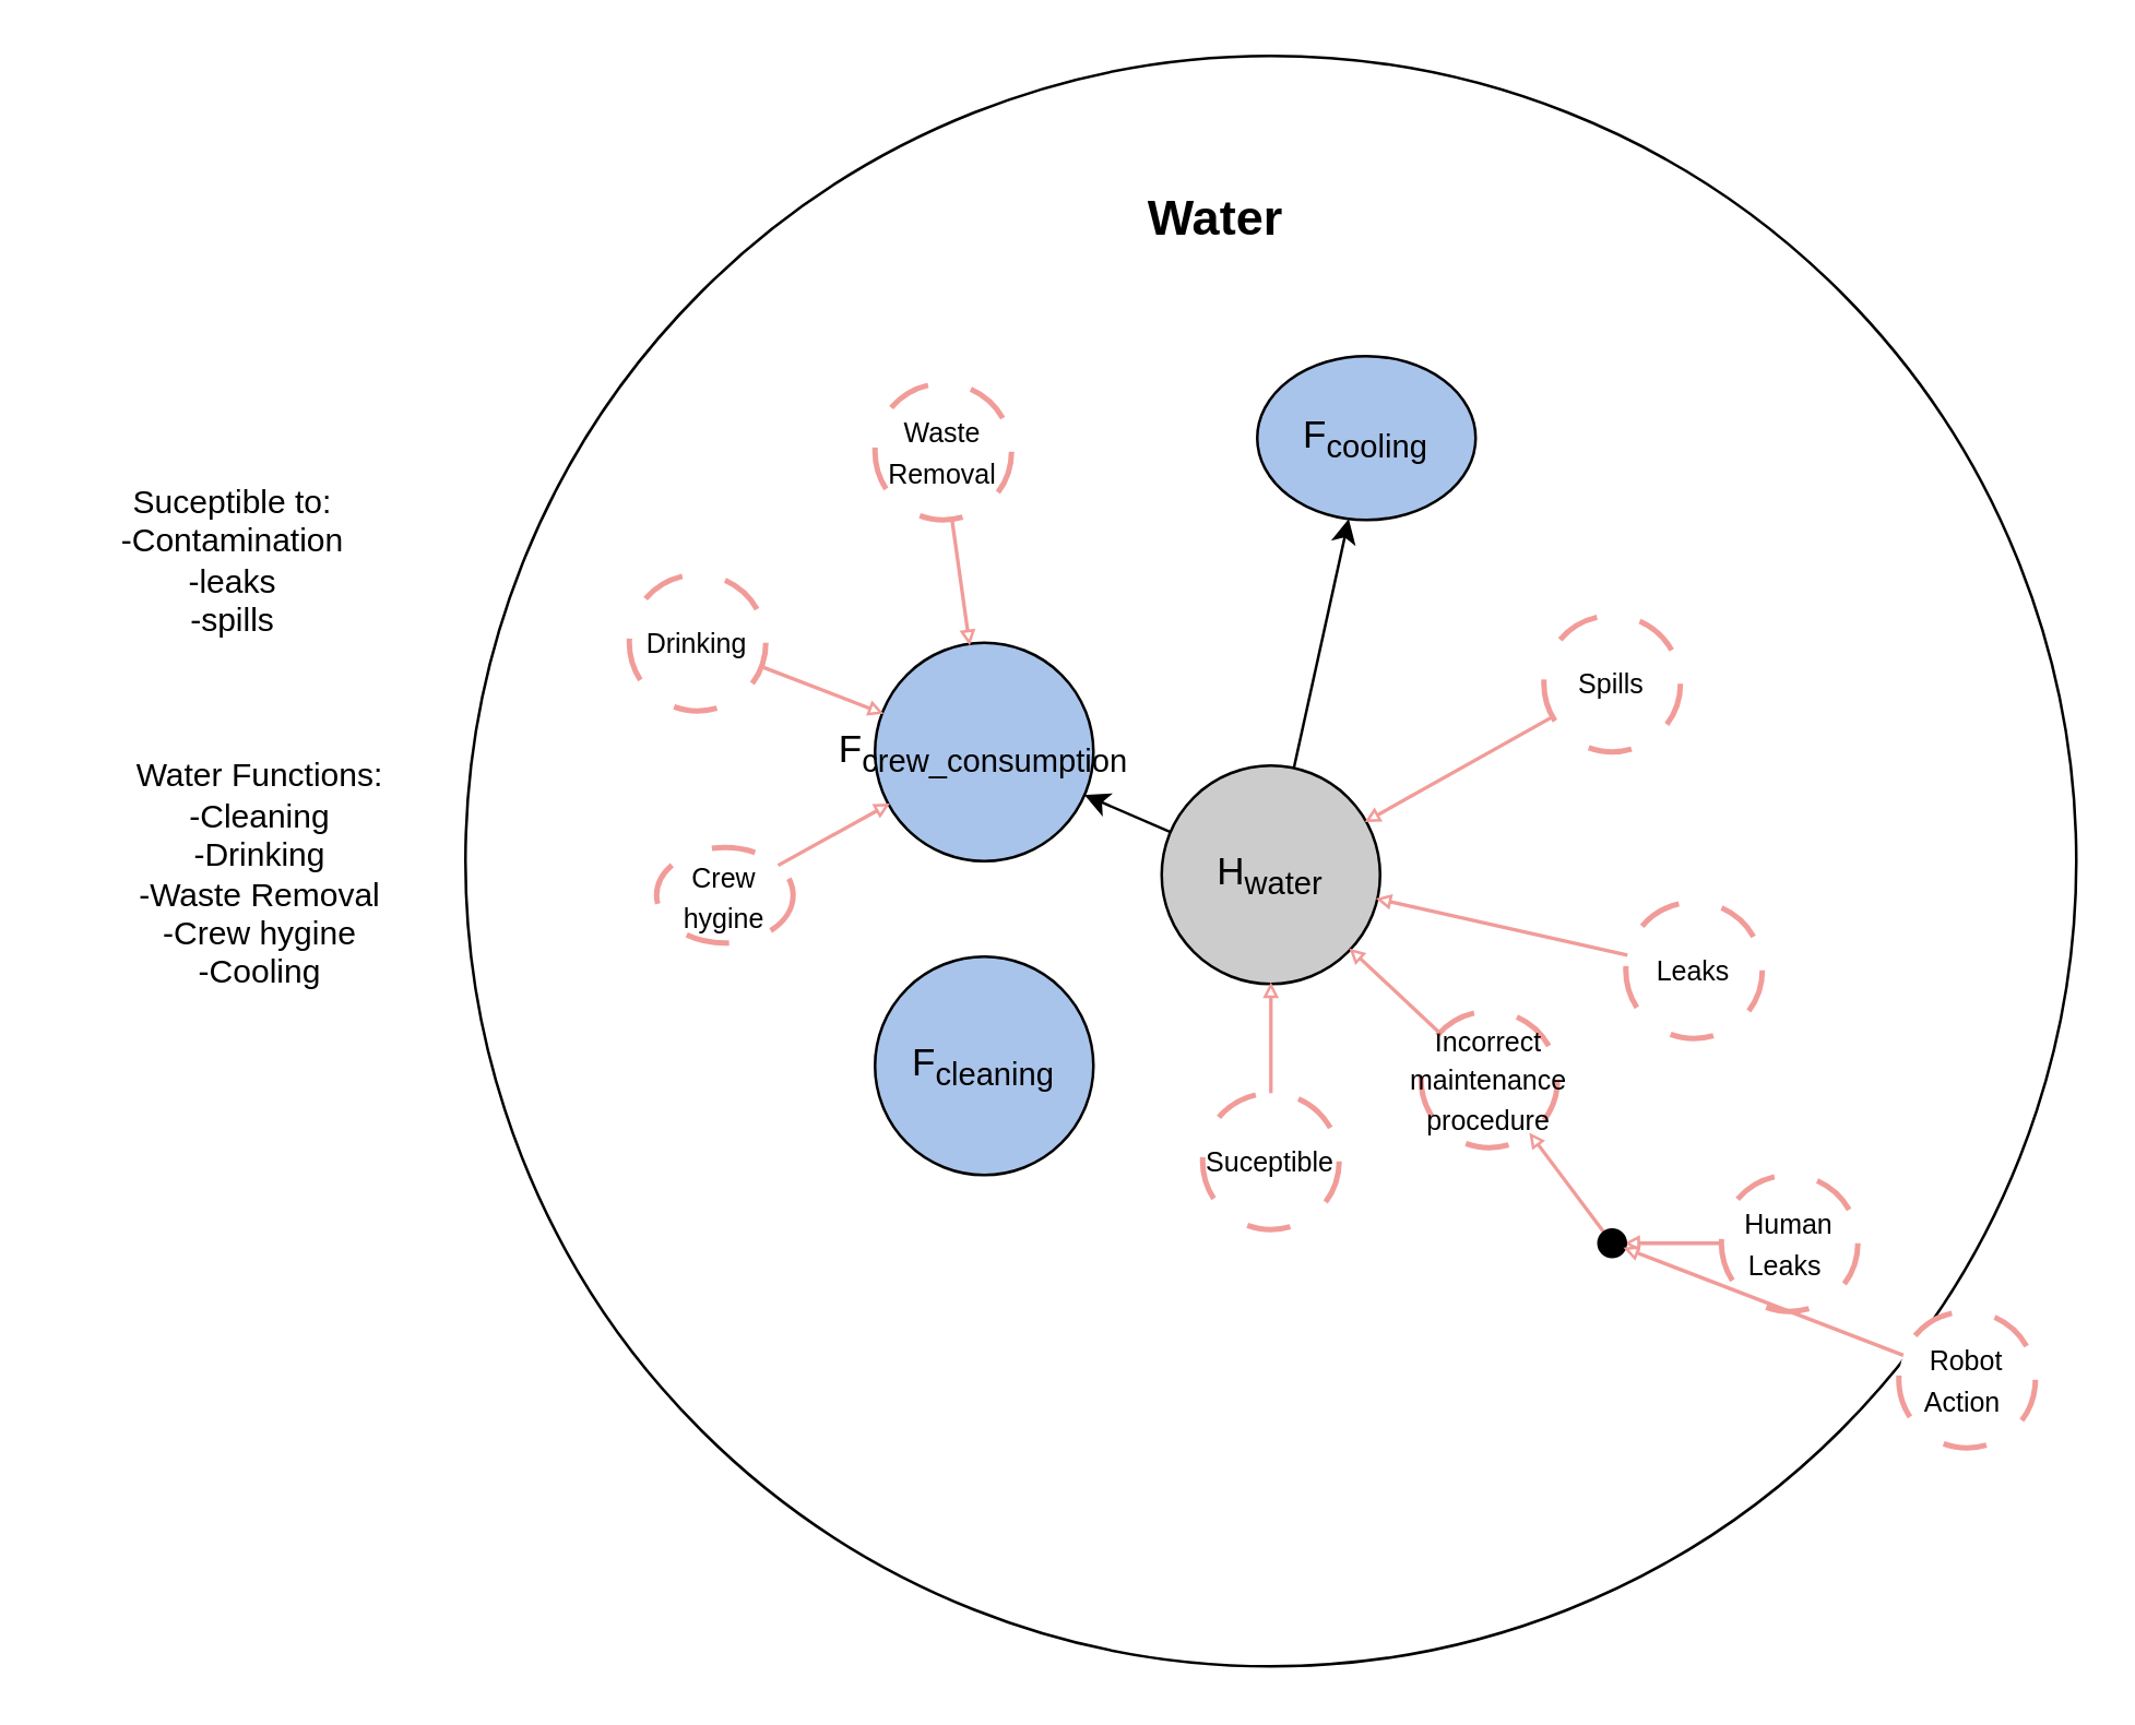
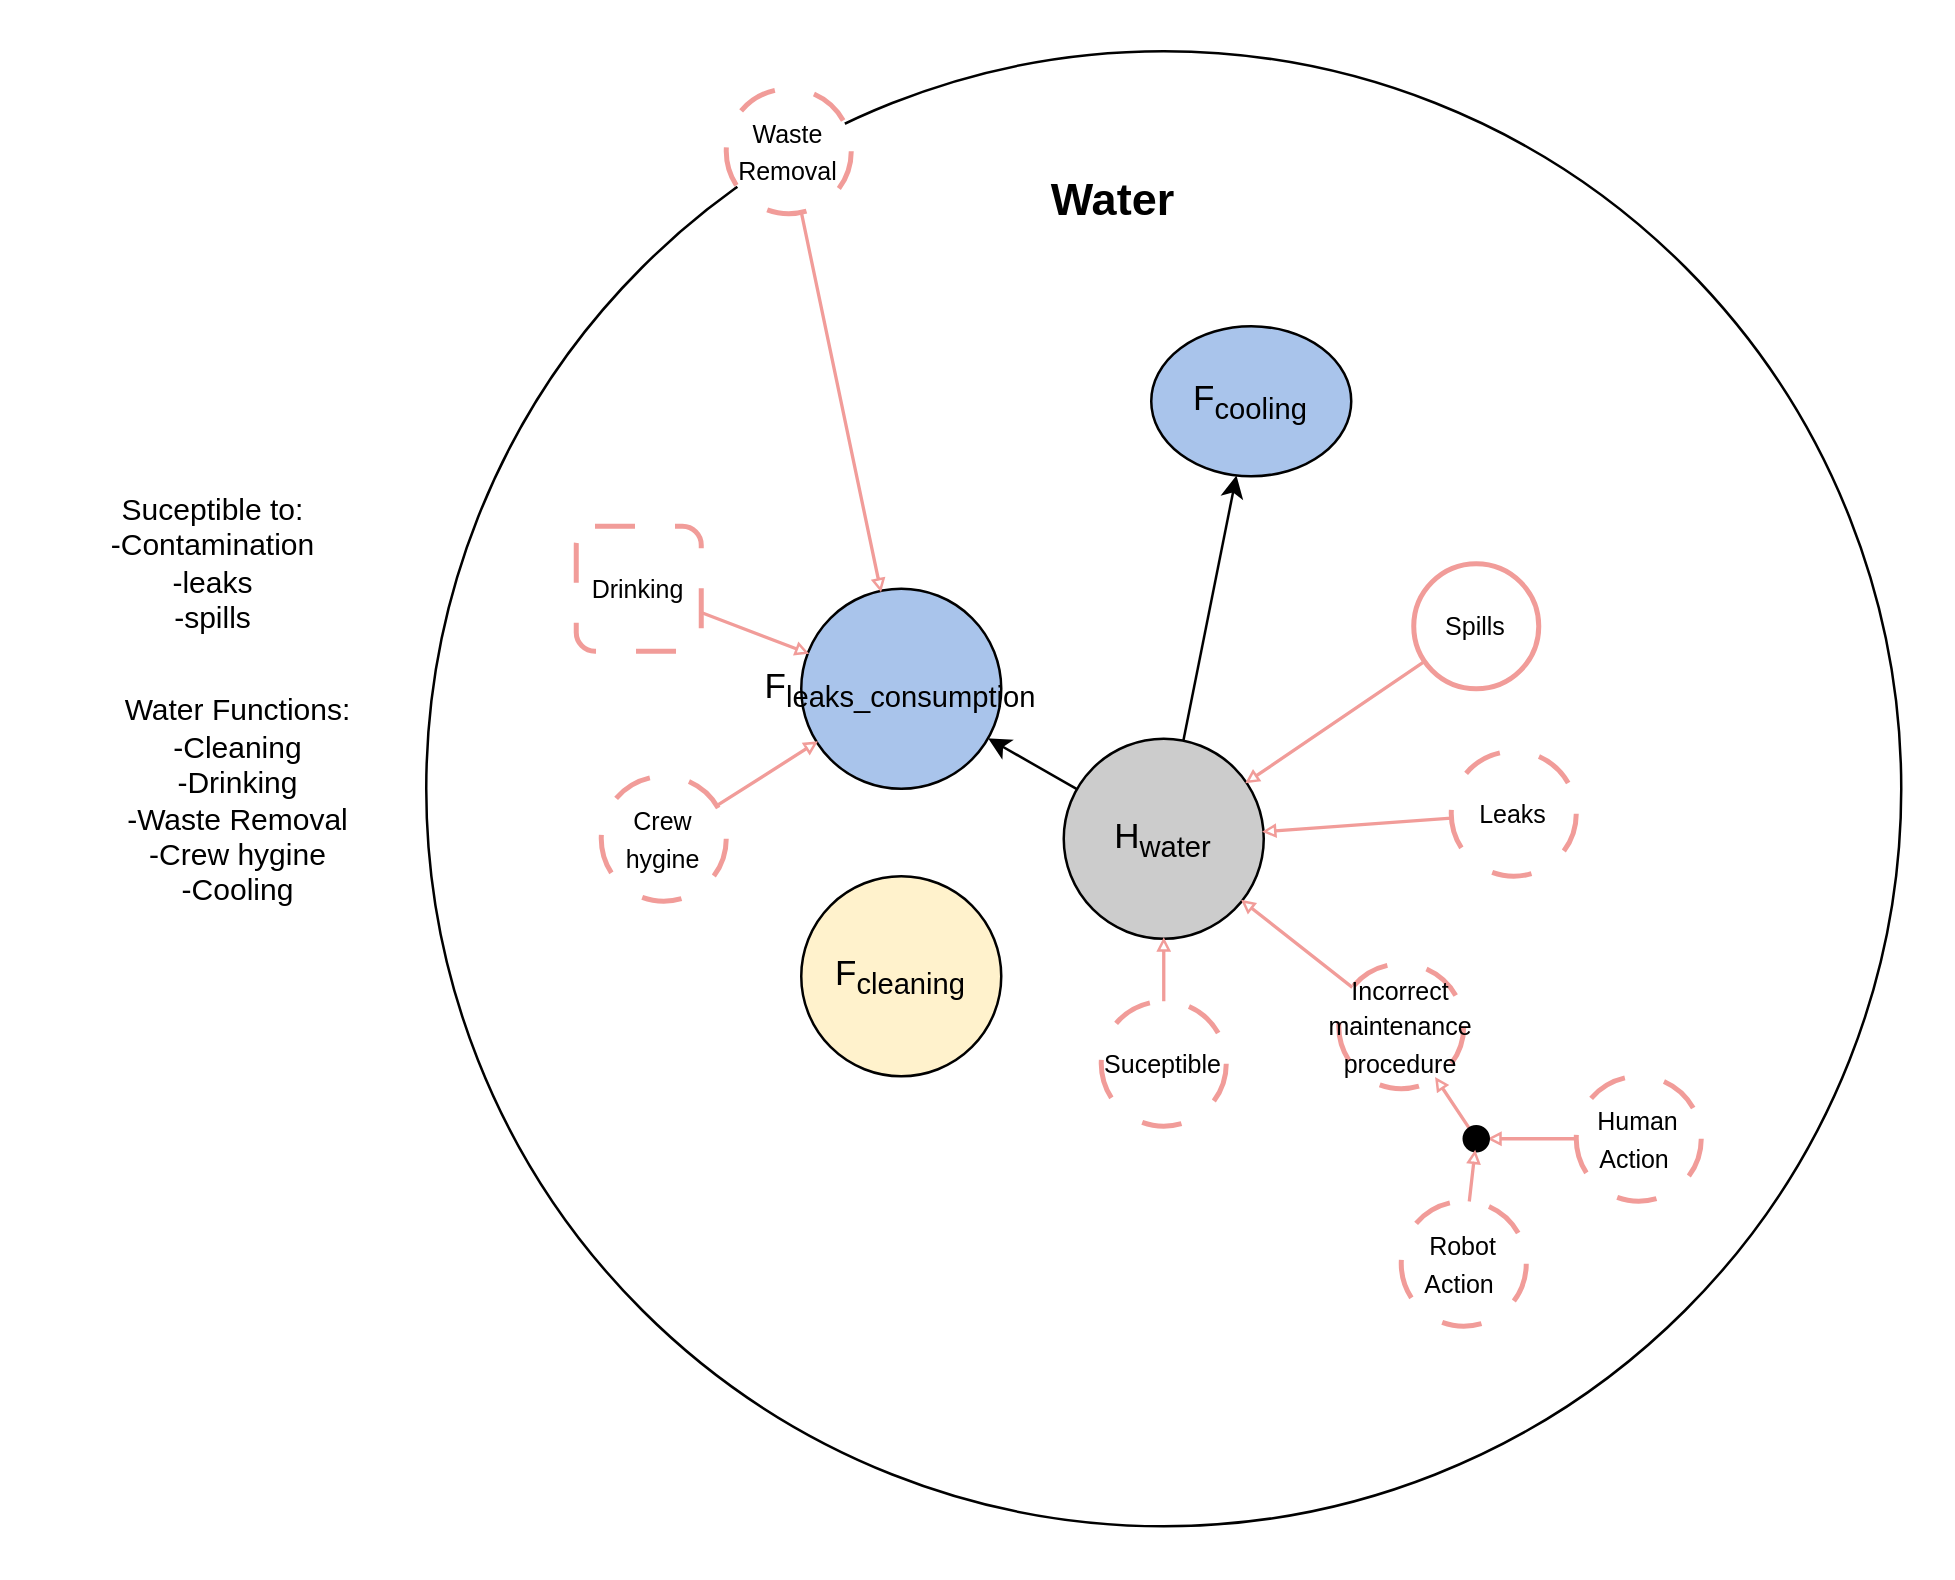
- <mxCell id="31" value="&lt;font style=&quot;font-size: 10px;&quot;&gt;Waste Removal&lt;/font&gt;" style="ellipse;whiteSpace=wrap;html=1;aspect=fixed;fillColor=#FFFFFF;strokeColor=#F19C99;strokeWidth=2;dashed=1;dashPattern=8 8;" vertex="1" parent="1"><mxGeometry x="320" y="140" width="50" height="50" as="geometry" /></mxCell>
+ <mxCell id="31" value="&lt;font style=&quot;font-size: 10px;&quot;&gt;Waste Removal&lt;/font&gt;" style="ellipse;whiteSpace=wrap;html=1;aspect=fixed;fillColor=#FFFFFF;strokeColor=#F19C99;strokeWidth=2;dashed=1;dashPattern=8 8;" vertex="1" parent="1"><mxGeometry x="290" y="35" width="50" height="50" as="geometry" /></mxCell>
- <mxCell id="4" value="Suceptible to:&lt;br&gt;-Contamination&lt;br&gt;-leaks&lt;br&gt;-spills" style="text;html=1;strokeColor=none;fillColor=none;align=center;verticalAlign=middle;whiteSpace=wrap;rounded=0;" vertex="1" parent="1"><mxGeometry x="20" y="190" width="130" height="30" as="geometry" /></mxCell>
+ <mxCell id="4" value="Suceptible to:&lt;br&gt;-Contamination&lt;br&gt;-leaks&lt;br&gt;-spills" style="text;html=1;strokeColor=none;fillColor=none;align=center;verticalAlign=middle;whiteSpace=wrap;rounded=0;" vertex="1" parent="1"><mxGeometry x="20" y="210" width="130" height="30" as="geometry" /></mxCell>
- <mxCell id="29" value="&lt;font style=&quot;font-size: 10px;&quot;&gt;Drinking&lt;/font&gt;" style="ellipse;whiteSpace=wrap;html=1;aspect=fixed;fillColor=#FFFFFF;strokeColor=#F19C99;strokeWidth=2;dashed=1;dashPattern=8 8;" vertex="1" parent="1"><mxGeometry x="230" y="210" width="50" height="50" as="geometry" /></mxCell>
+ <mxCell id="29" value="&lt;font style=&quot;font-size: 10px;&quot;&gt;Drinking&lt;/font&gt;" style="whiteSpace=wrap;html=1;aspect=fixed;fillColor=#FFFFFF;strokeColor=#F19C99;strokeWidth=2;dashed=1;dashPattern=8 8;rounded=1;" vertex="1" parent="1"><mxGeometry x="230" y="210" width="50" height="50" as="geometry" /></mxCell>
- <mxCell id="25" value="&lt;font style=&quot;font-size: 10px;&quot;&gt;Spills&lt;/font&gt;" style="ellipse;whiteSpace=wrap;html=1;aspect=fixed;fillColor=#FFFFFF;strokeColor=#F19C99;strokeWidth=2;dashed=1;dashPattern=8 8;" vertex="1" parent="1"><mxGeometry x="565" y="225" width="50" height="50" as="geometry" /></mxCell>
+ <mxCell id="25" value="&lt;font style=&quot;font-size: 10px;&quot;&gt;Spills&lt;/font&gt;" style="ellipse;whiteSpace=wrap;html=1;aspect=fixed;fillColor=#FFFFFF;strokeColor=#F19C99;strokeWidth=2;dashed=0;dashPattern=8 8;" vertex="1" parent="1"><mxGeometry x="565" y="225" width="50" height="50" as="geometry" /></mxCell>
- <mxCell id="19" value="&lt;span style=&quot;font-size: 14px;&quot;&gt;F&lt;sub&gt;crew_consumption&lt;/sub&gt;&lt;/span&gt;" style="ellipse;whiteSpace=wrap;html=1;aspect=fixed;fillColor=#A9C4EB;" vertex="1" parent="1"><mxGeometry x="320" y="235" width="80" height="80" as="geometry" /></mxCell>
+ <mxCell id="19" value="&lt;span style=&quot;font-size: 14px;&quot;&gt;F&lt;sub&gt;leaks_consumption&lt;/sub&gt;&lt;/span&gt;" style="ellipse;whiteSpace=wrap;html=1;aspect=fixed;fillColor=#A9C4EB;" vertex="1" parent="1"><mxGeometry x="320" y="235" width="80" height="80" as="geometry" /></mxCell>
- <mxCell id="17" value="&lt;font style=&quot;font-size: 14px;&quot;&gt;H&lt;sub&gt;water&lt;/sub&gt;&lt;/font&gt;" style="ellipse;whiteSpace=wrap;html=1;aspect=fixed;fillColor=#CCCCCC;" vertex="1" parent="1"><mxGeometry x="425" y="280" width="80" height="80" as="geometry" /></mxCell>
+ <mxCell id="17" value="&lt;font style=&quot;font-size: 14px;&quot;&gt;H&lt;sub&gt;water&lt;/sub&gt;&lt;/font&gt;" style="ellipse;whiteSpace=wrap;html=1;aspect=fixed;fillColor=#CCCCCC;" vertex="1" parent="1"><mxGeometry x="425" y="295" width="80" height="80" as="geometry" /></mxCell>
- <mxCell id="27" value="&lt;font style=&quot;font-size: 10px;&quot;&gt;Crew hygine&lt;/font&gt;" style="ellipse;whiteSpace=wrap;html=1;aspect=fixed;fillColor=#FFFFFF;strokeColor=#F19C99;strokeWidth=2;dashed=1;dashPattern=8 8;" vertex="1" parent="1"><mxGeometry x="240" y="310" width="50" height="35" as="geometry" /></mxCell>
+ <mxCell id="27" value="&lt;font style=&quot;font-size: 10px;&quot;&gt;Crew hygine&lt;/font&gt;" style="ellipse;whiteSpace=wrap;html=1;aspect=fixed;fillColor=#FFFFFF;strokeColor=#F19C99;strokeWidth=2;dashed=1;dashPattern=8 8;" vertex="1" parent="1"><mxGeometry x="240" y="310" width="50" height="50" as="geometry" /></mxCell>
- <mxCell id="23" value="&lt;font style=&quot;font-size: 10px;&quot;&gt;Leaks&lt;/font&gt;" style="ellipse;whiteSpace=wrap;html=1;aspect=fixed;fillColor=#FFFFFF;strokeColor=#F19C99;strokeWidth=2;dashed=1;dashPattern=8 8;" vertex="1" parent="1"><mxGeometry x="595" y="330" width="50" height="50" as="geometry" /></mxCell>
+ <mxCell id="23" value="&lt;font style=&quot;font-size: 10px;&quot;&gt;Leaks&lt;/font&gt;" style="ellipse;whiteSpace=wrap;html=1;aspect=fixed;fillColor=#FFFFFF;strokeColor=#F19C99;strokeWidth=2;dashed=1;dashPattern=8 8;" vertex="1" parent="1"><mxGeometry x="580" y="300" width="50" height="50" as="geometry" /></mxCell>
- <mxCell id="14" value="&lt;div&gt;&lt;font style=&quot;font-size: 14px;&quot;&gt;F&lt;sub&gt;cleaning&lt;/sub&gt;&lt;/font&gt;&lt;/div&gt;" style="ellipse;whiteSpace=wrap;html=1;aspect=fixed;fillColor=#A9C4EB;" vertex="1" parent="1"><mxGeometry x="320" y="350" width="80" height="80" as="geometry" /></mxCell>
+ <mxCell id="14" value="&lt;div&gt;&lt;font style=&quot;font-size: 14px;&quot;&gt;F&lt;sub&gt;cleaning&lt;/sub&gt;&lt;/font&gt;&lt;/div&gt;" style="ellipse;whiteSpace=wrap;html=1;aspect=fixed;fillColor=#fff2cc;" vertex="1" parent="1"><mxGeometry x="320" y="350" width="80" height="80" as="geometry" /></mxCell>
- <mxCell id="8" value="&lt;font style=&quot;font-size: 10px;&quot;&gt;Incorrect maintenance procedure&lt;/font&gt;" style="ellipse;whiteSpace=wrap;html=1;aspect=fixed;fillColor=#FFFFFF;strokeColor=#F19C99;strokeWidth=2;dashed=1;dashPattern=8 8;" vertex="1" parent="1"><mxGeometry x="520" y="370" width="50" height="50" as="geometry" /></mxCell>
+ <mxCell id="8" value="&lt;font style=&quot;font-size: 10px;&quot;&gt;Incorrect maintenance procedure&lt;/font&gt;" style="ellipse;whiteSpace=wrap;html=1;aspect=fixed;fillColor=#FFFFFF;strokeColor=#F19C99;strokeWidth=2;dashed=1;dashPattern=8 8;" vertex="1" parent="1"><mxGeometry x="535" y="385" width="50" height="50" as="geometry" /></mxCell>
- <mxCell id="7" value="&lt;font style=&quot;font-size: 10px;&quot;&gt;Human Leaks&amp;nbsp;&lt;/font&gt;" style="ellipse;whiteSpace=wrap;html=1;aspect=fixed;fillColor=#FFFFFF;strokeColor=#F19C99;strokeWidth=2;dashed=1;dashPattern=8 8;" vertex="1" parent="1"><mxGeometry x="630" y="430" width="50" height="50" as="geometry" /></mxCell>
+ <mxCell id="7" value="&lt;font style=&quot;font-size: 10px;&quot;&gt;Human Action&amp;nbsp;&lt;/font&gt;" style="ellipse;whiteSpace=wrap;html=1;aspect=fixed;fillColor=#FFFFFF;strokeColor=#F19C99;strokeWidth=2;dashed=1;dashPattern=8 8;" vertex="1" parent="1"><mxGeometry x="630" y="430" width="50" height="50" as="geometry" /></mxCell>
- <mxCell id="11" value="&lt;font style=&quot;font-size: 10px;&quot;&gt;Robot Action&amp;nbsp;&lt;/font&gt;" style="ellipse;whiteSpace=wrap;html=1;aspect=fixed;fillColor=#FFFFFF;strokeColor=#F19C99;strokeWidth=2;dashed=1;dashPattern=8 8;" vertex="1" parent="1"><mxGeometry x="695" y="480" width="50" height="50" as="geometry" /></mxCell>
+ <mxCell id="11" value="&lt;font style=&quot;font-size: 10px;&quot;&gt;Robot Action&amp;nbsp;&lt;/font&gt;" style="ellipse;whiteSpace=wrap;html=1;aspect=fixed;fillColor=#FFFFFF;strokeColor=#F19C99;strokeWidth=2;dashed=1;dashPattern=8 8;" vertex="1" parent="1"><mxGeometry x="560" y="480" width="50" height="50" as="geometry" /></mxCell>
